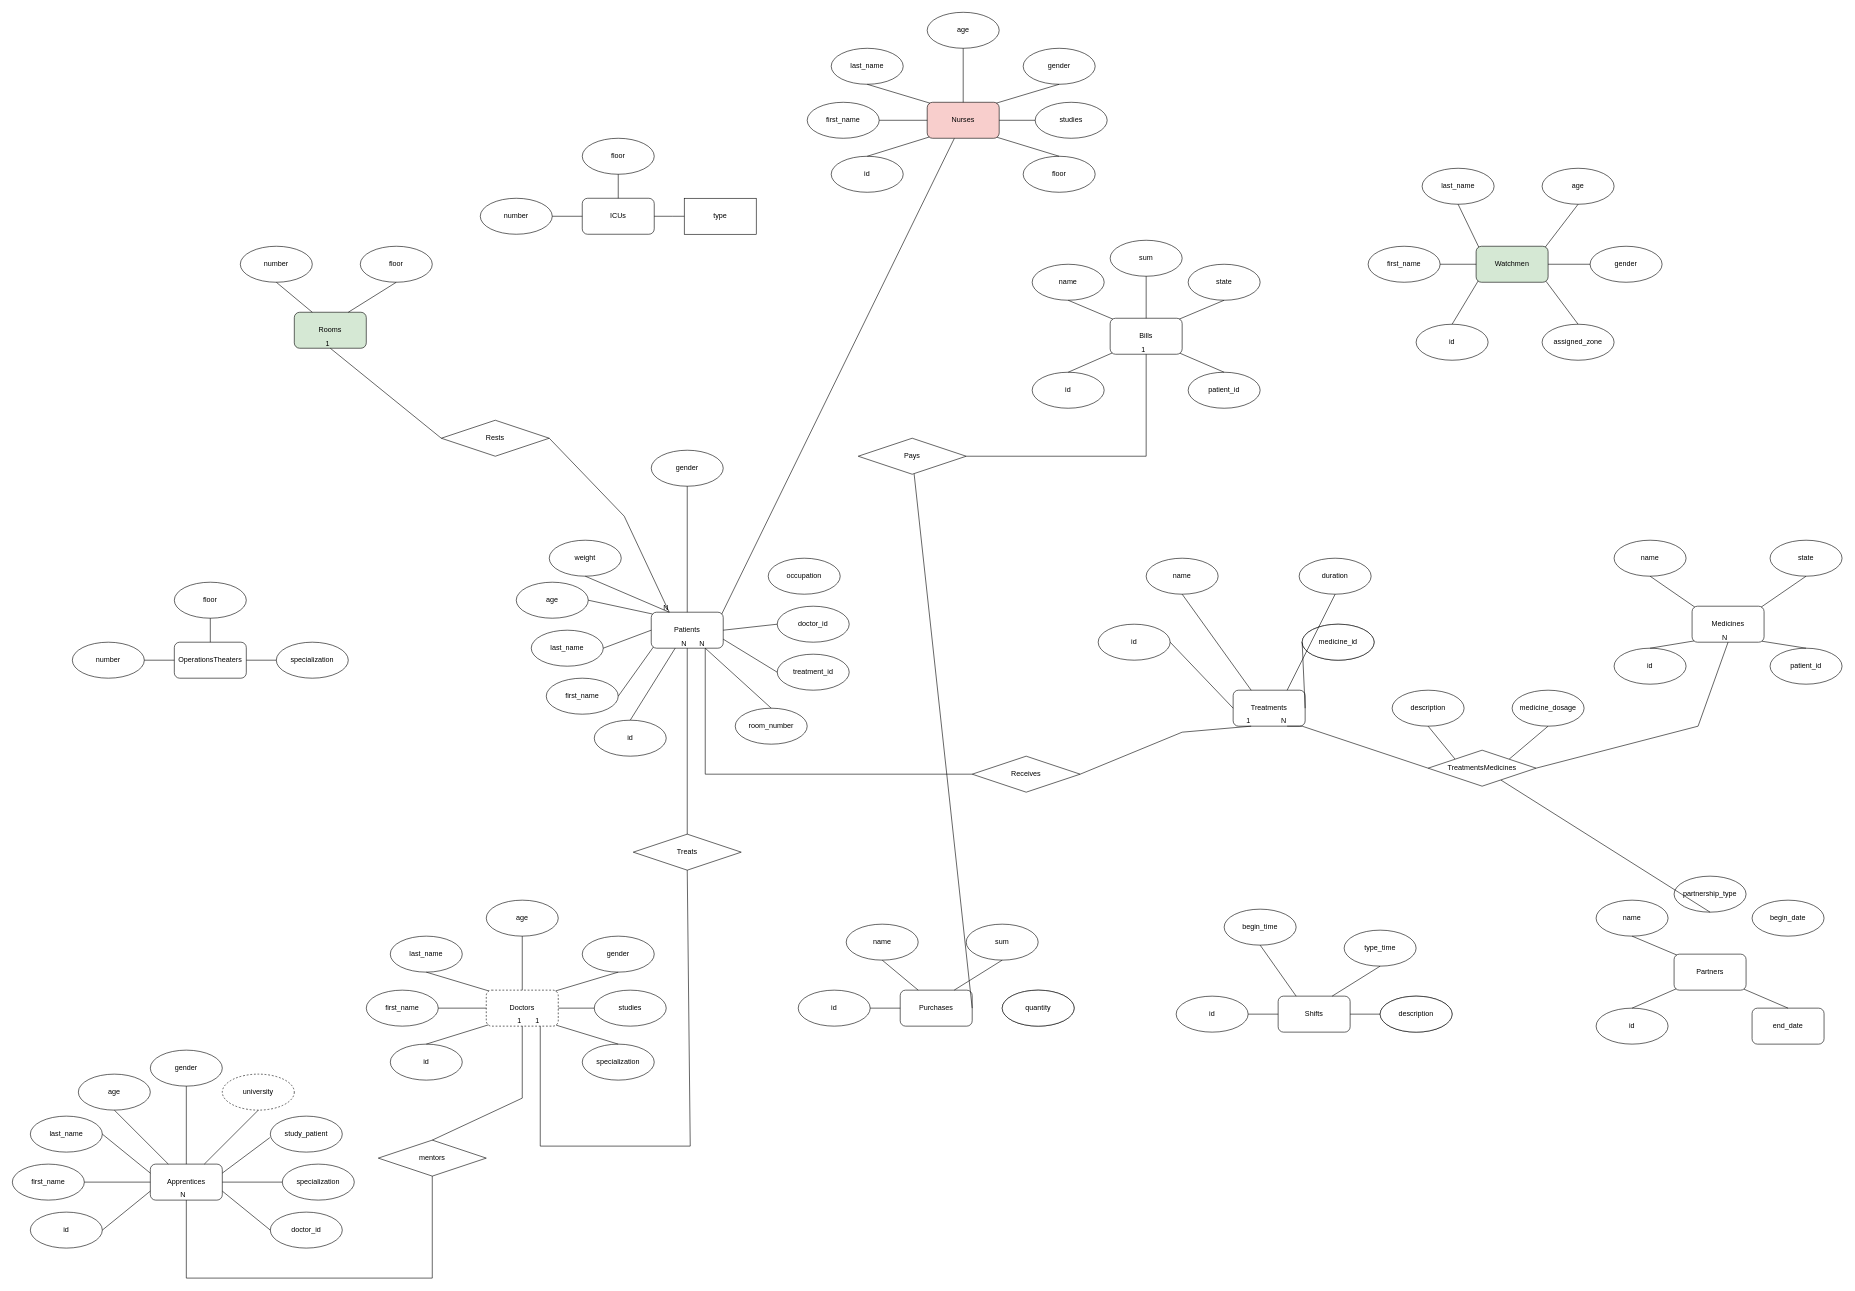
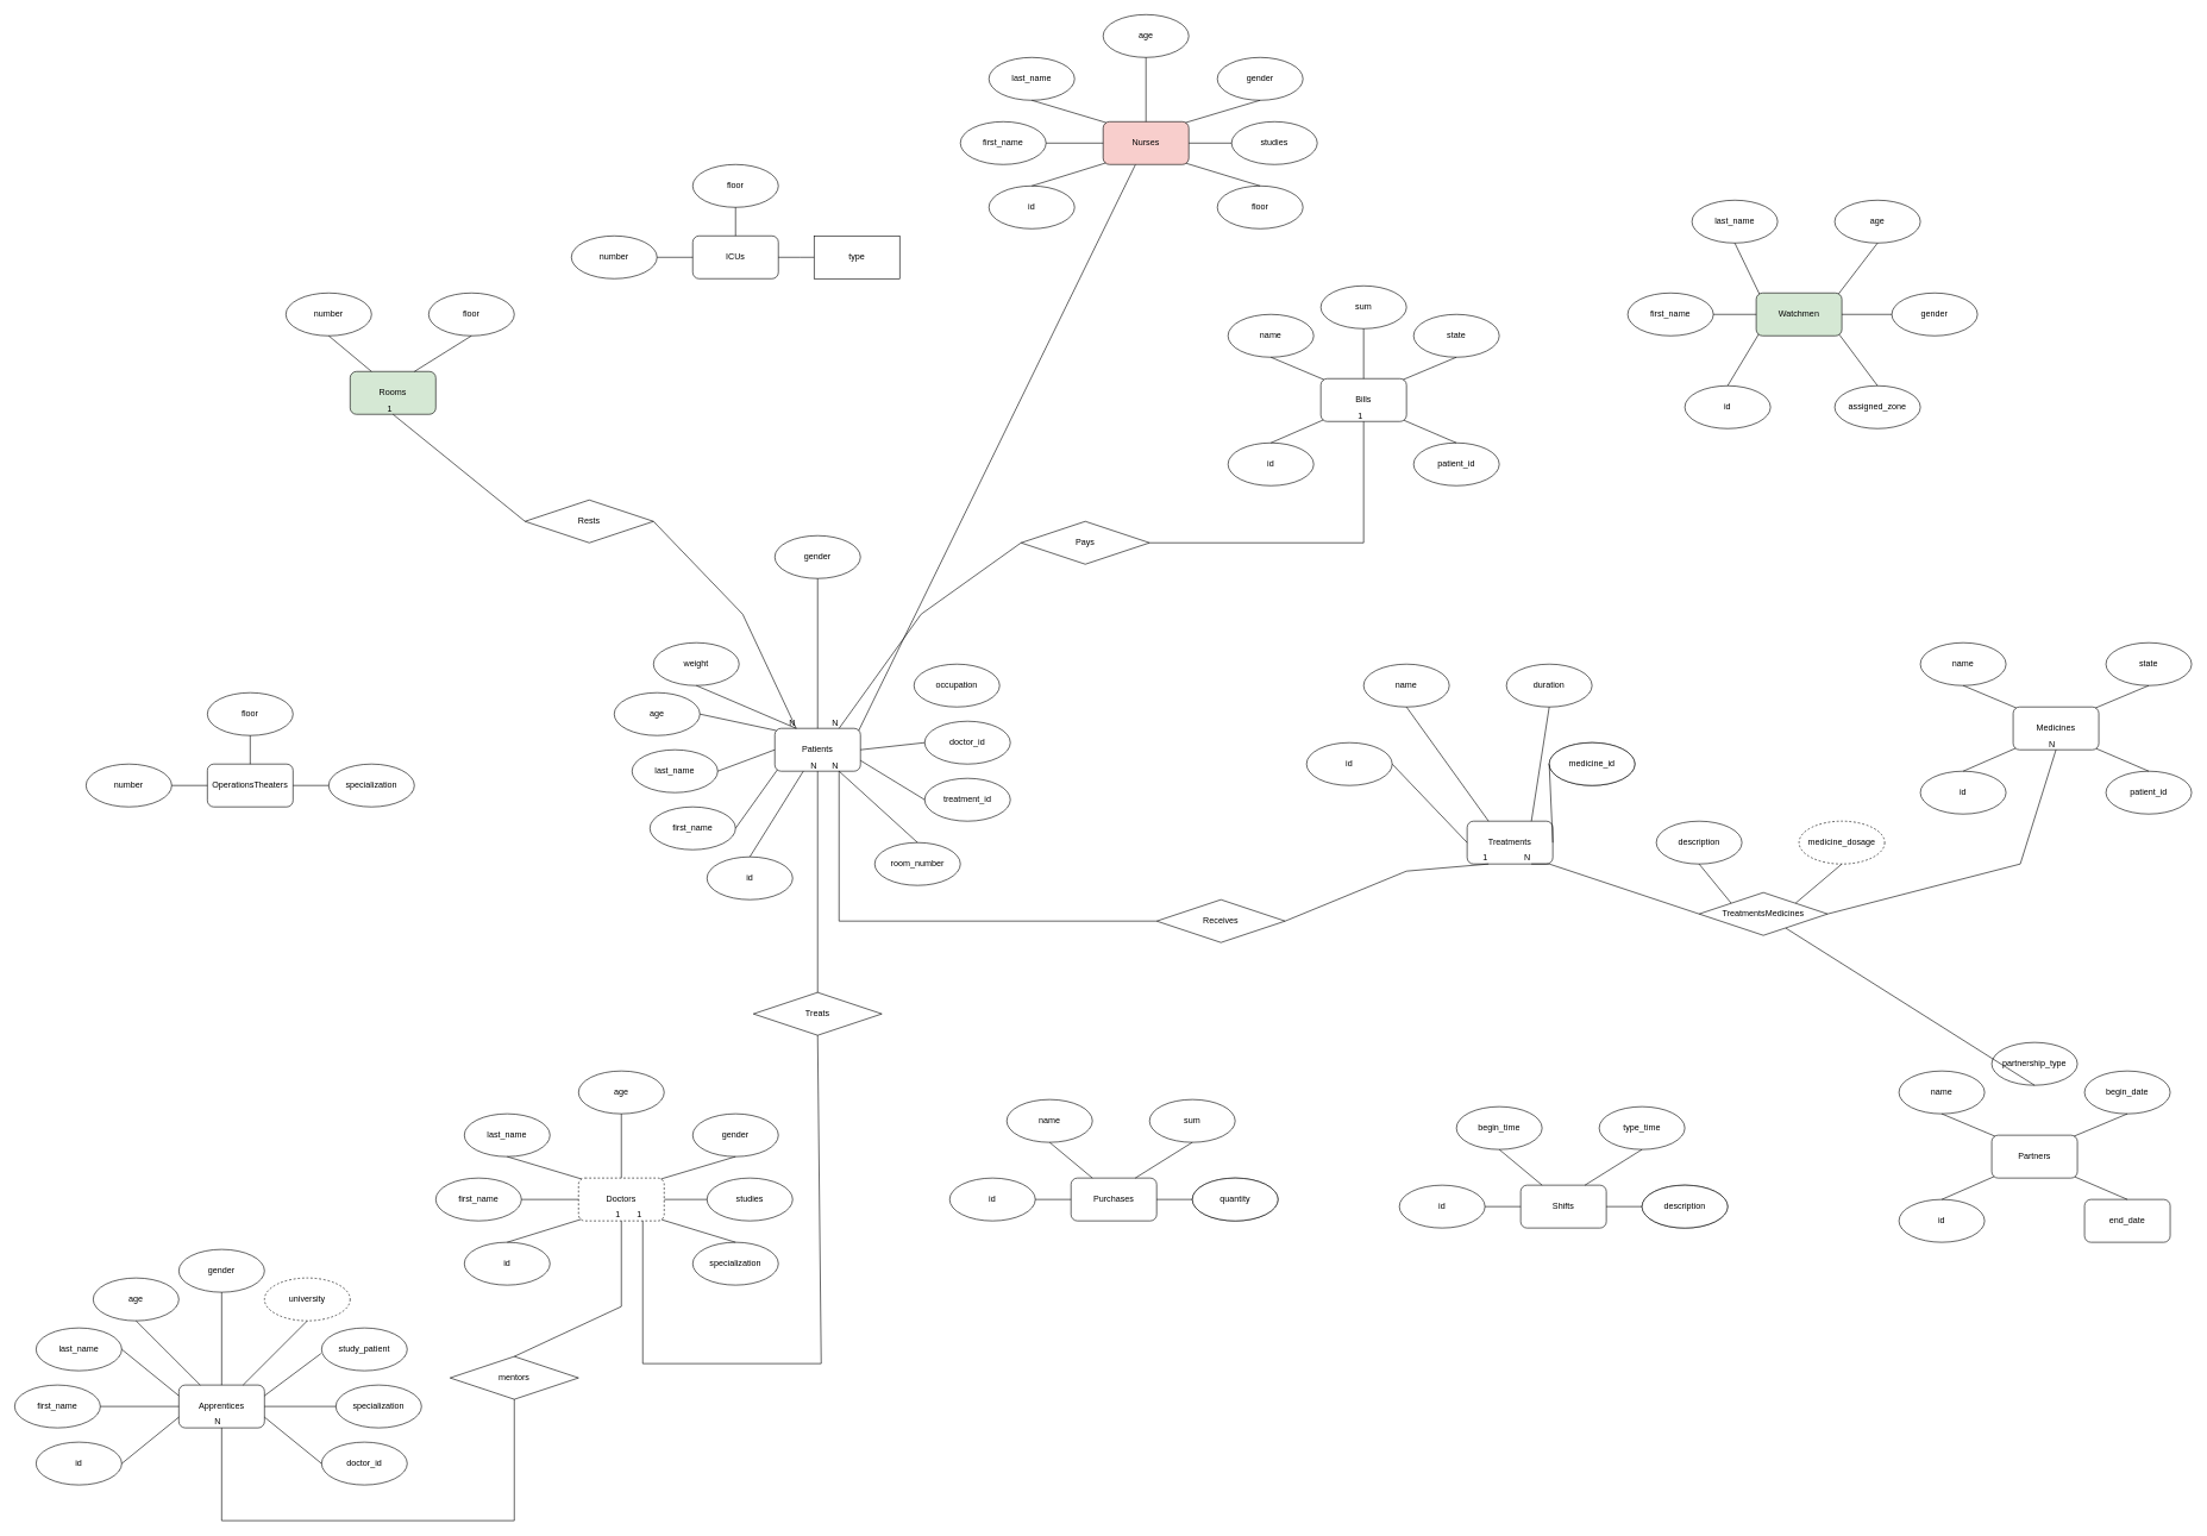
+ <mxCell id="189" value="" style="endArrow=none;html=1;rounded=0;entryX=0.75;entryY=0;entryDx=0;entryDy=0;exitX=0;exitY=0.5;exitDx=0;exitDy=0;" edge="1" parent="1" source="170" target="2"><mxGeometry relative="1" as="geometry"><mxPoint x="1260" y="860" as="sourcePoint" /><mxPoint x="1420" y="860" as="targetPoint" /><Array as="points"><mxPoint x="1290" y="860" /></Array></mxGeometry></mxCell>
+ <mxCell id="190" value="N" style="resizable=0;html=1;whiteSpace=wrap;align=right;verticalAlign=bottom;" connectable="0" vertex="1" parent="189"><mxGeometry x="1" relative="1" as="geometry" /></mxCell>
- <mxCell id="43" value="duration" style="ellipse;whiteSpace=wrap;html=1;" parent="1" vertex="1"><mxGeometry x="2165" y="930" width="120" height="60" as="geometry" /></mxCell>
+ <mxCell id="43" value="duration" style="ellipse;whiteSpace=wrap;html=1;" parent="1" vertex="1"><mxGeometry x="2110" y="930" width="120" height="60" as="geometry" /></mxCell>
- <mxCell id="106" value="Medicines" style="rounded=1;whiteSpace=wrap;html=1;" parent="1" vertex="1"><mxGeometry x="2820" y="1010" width="120" height="60" as="geometry" /></mxCell>
+ <mxCell id="106" value="Medicines" style="rounded=1;whiteSpace=wrap;html=1;" parent="1" vertex="1"><mxGeometry x="2820" y="990" width="120" height="60" as="geometry" /></mxCell>
- <mxCell id="166" value="medicine_dosage" style="ellipse;whiteSpace=wrap;html=1;" parent="1" vertex="1"><mxGeometry x="2520" y="1150" width="120" height="60" as="geometry" /></mxCell>
+ <mxCell id="166" value="medicine_dosage" style="ellipse;whiteSpace=wrap;html=1;dashed=1;" parent="1" vertex="1"><mxGeometry x="2520" y="1150" width="120" height="60" as="geometry" /></mxCell>
- <mxCell id="143" value="" style="endArrow=none;html=1;rounded=0;exitX=1;exitY=0.5;exitDx=0;exitDy=0;" parent="1" source="134" target="170" edge="1"><mxGeometry width="50" height="50" relative="1" as="geometry"><mxPoint x="1640" y="1640" as="sourcePoint" /><mxPoint x="1690" y="1590" as="targetPoint" /></mxGeometry></mxCell>
+ <mxCell id="143" value="" style="endArrow=none;html=1;rounded=0;entryX=0;entryY=0.5;entryDx=0;entryDy=0;exitX=1;exitY=0.5;exitDx=0;exitDy=0;" parent="1" source="134" target="140" edge="1"><mxGeometry width="50" height="50" relative="1" as="geometry"><mxPoint x="1640" y="1640" as="sourcePoint" /><mxPoint x="1690" y="1590" as="targetPoint" /></mxGeometry></mxCell>
- <mxCell id="146" value="begin_time" style="ellipse;whiteSpace=wrap;html=1;" parent="1" vertex="1"><mxGeometry x="2040" y="1515" width="120" height="60" as="geometry" /></mxCell>
+ <mxCell id="146" value="begin_time" style="ellipse;whiteSpace=wrap;html=1;" parent="1" vertex="1"><mxGeometry x="2040" y="1550" width="120" height="60" as="geometry" /></mxCell>
+ <mxCell id="162" value="" style="endArrow=none;html=1;rounded=0;entryX=0.5;entryY=1;entryDx=0;entryDy=0;exitX=0.961;exitY=0.023;exitDx=0;exitDy=0;exitPerimeter=0;" parent="1" source="154" target="158" edge="1"><mxGeometry width="50" height="50" relative="1" as="geometry"><mxPoint x="2920" y="1570" as="sourcePoint" /><mxPoint x="2870" y="1590" as="targetPoint" /></mxGeometry></mxCell>
